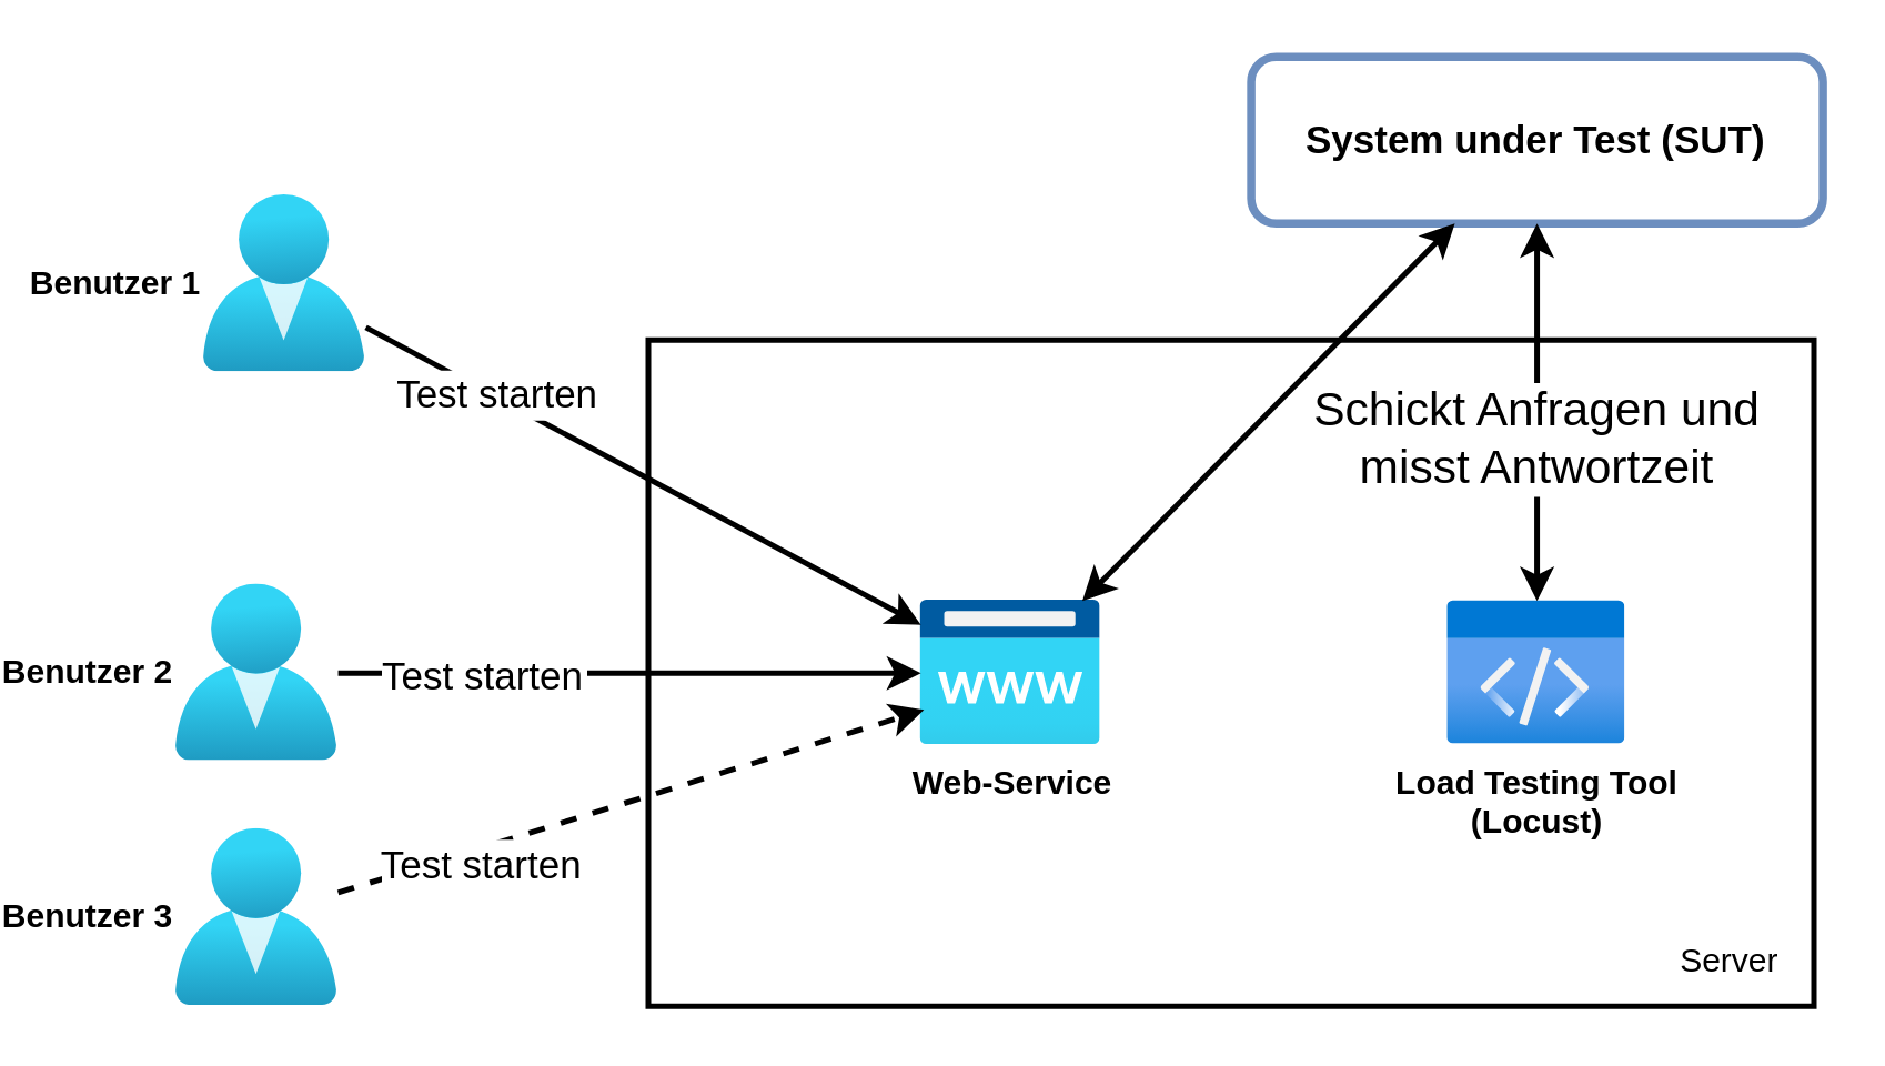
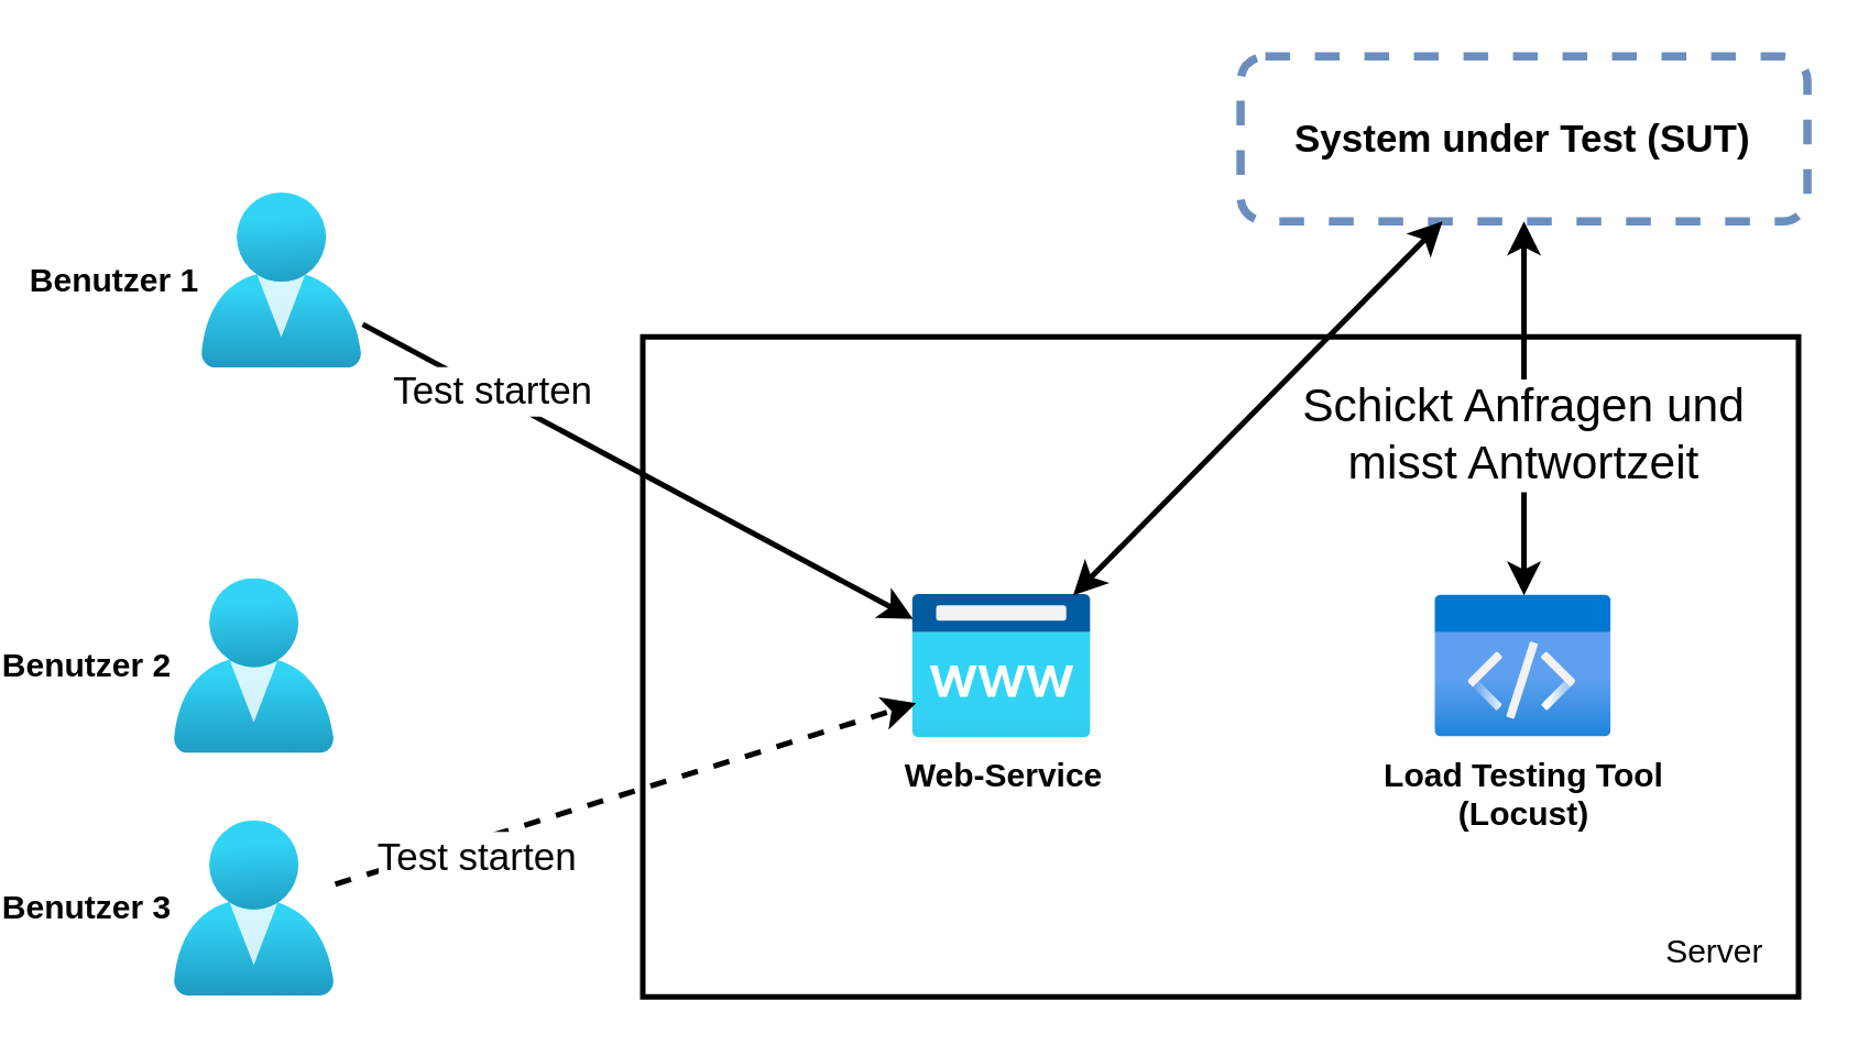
- <mxCell id="5" value="System under Test (SUT)" style="rounded=1;whiteSpace=wrap;html=1;strokeColor=#6C8EBF;strokeWidth=3;fillColor=none;fontSize=14;fontStyle=1" parent="1" vertex="1"><mxGeometry x="407.23" y="20" width="206" height="60" as="geometry" /></mxCell>
+ <mxCell id="5" value="System under Test (SUT)" style="rounded=1;whiteSpace=wrap;html=1;strokeColor=#6C8EBF;strokeWidth=3;fillColor=none;fontSize=14;fontStyle=1;dashed=1;" parent="1" vertex="1"><mxGeometry x="407.23" y="20" width="206" height="60" as="geometry" /></mxCell>
- <mxCell id="15" value="" style="endArrow=classic;html=1;rounded=0;fontSize=14;fontColor=default;strokeWidth=2;" parent="1" source="13" target="4" edge="1"><mxGeometry width="50" height="50" relative="1" as="geometry"><mxPoint x="98.23" y="181.509" as="sourcePoint" /><mxPoint x="308.23" y="251.213" as="targetPoint" /></mxGeometry></mxCell>
- <mxCell id="16" value="Test starten" style="edgeLabel;align=center;verticalAlign=middle;resizable=0;points=[];fontSize=14;fontColor=default;labelBorderColor=none;labelBackgroundColor=default;" parent="15" vertex="1" connectable="0"><mxGeometry x="-0.231" y="-1" relative="1" as="geometry"><mxPoint x="-29" y="-1" as="offset" /></mxGeometry></mxCell>
